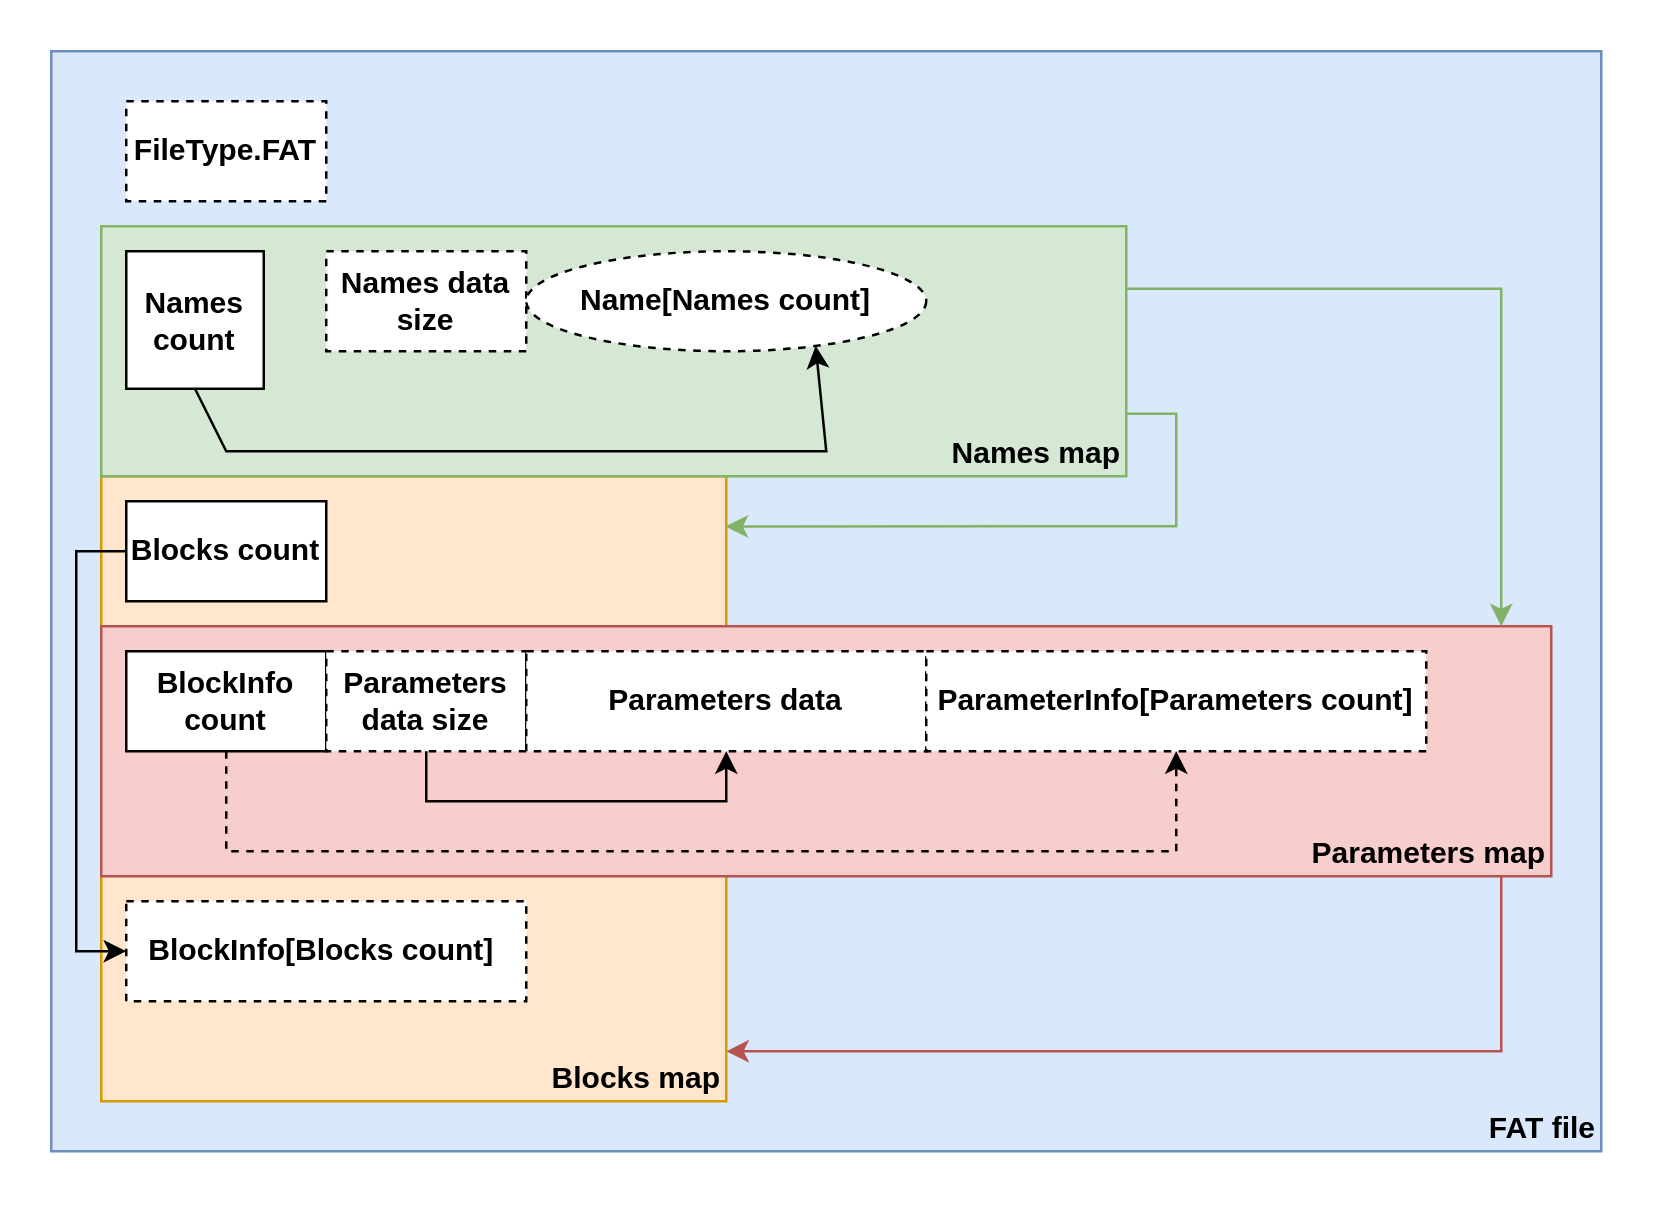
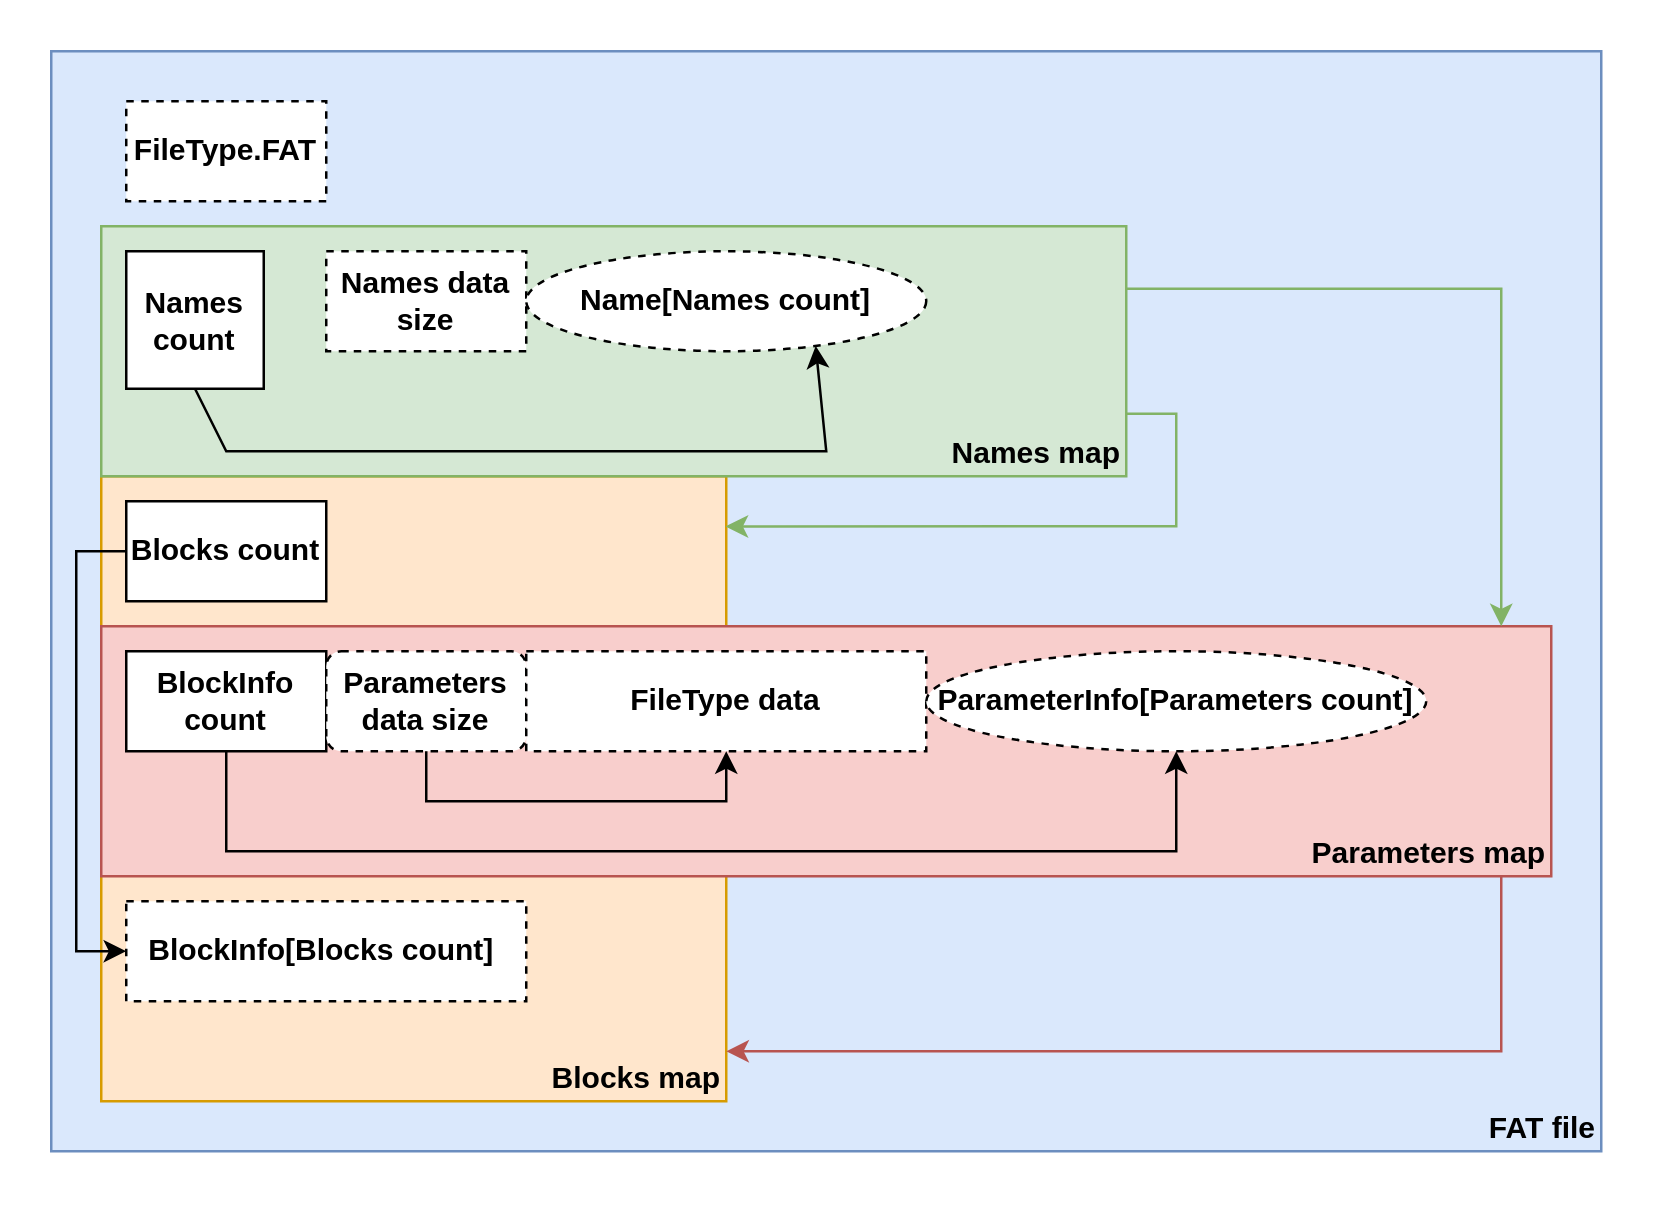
- <mxCell id="12" value="&lt;b&gt;Parameters data size&lt;/b&gt;" style="whiteSpace=wrap;html=1;align=center;dashed=1;" parent="1" vertex="1"><mxGeometry x="130" y="260" width="80" height="40" as="geometry" /></mxCell>
+ <mxCell id="12" value="&lt;b&gt;Parameters data size&lt;/b&gt;" style="whiteSpace=wrap;html=1;align=center;dashed=1;rounded=1;" parent="1" vertex="1"><mxGeometry x="130" y="260" width="80" height="40" as="geometry" /></mxCell>
- <mxCell id="13" value="&lt;b&gt;Parameters data&lt;/b&gt;" style="whiteSpace=wrap;html=1;align=center;dashed=1;" parent="1" vertex="1"><mxGeometry x="210" y="260" width="160" height="40" as="geometry" /></mxCell>
+ <mxCell id="13" value="&lt;b&gt;FileType data&lt;/b&gt;" style="whiteSpace=wrap;html=1;align=center;dashed=1;" parent="1" vertex="1"><mxGeometry x="210" y="260" width="160" height="40" as="geometry" /></mxCell>
- <mxCell id="14" value="&lt;b&gt;ParameterInfo[Parameters count]&lt;/b&gt;" style="whiteSpace=wrap;html=1;align=center;dashed=1;" parent="1" vertex="1"><mxGeometry x="370" y="260" width="200" height="40" as="geometry" /></mxCell>
+ <mxCell id="14" value="&lt;b&gt;ParameterInfo[Parameters count]&lt;/b&gt;" style="ellipse;whiteSpace=wrap;html=1;align=center;dashed=1;" parent="1" vertex="1"><mxGeometry x="370" y="260" width="200" height="40" as="geometry" /></mxCell>
- <mxCell id="18" value="" style="endArrow=classic;html=1;rounded=0;entryX=0.5;entryY=1;entryDx=0;entryDy=0;exitX=0.5;exitY=1;exitDx=0;exitDy=0;dashed=1;" parent="1" source="11" target="14" edge="1"><mxGeometry width="50" height="50" relative="1" as="geometry"><mxPoint x="110" y="370" as="sourcePoint" /><mxPoint x="410" y="360" as="targetPoint" /><Array as="points"><mxPoint x="90" y="340" /><mxPoint x="470" y="340" /></Array></mxGeometry></mxCell>
+ <mxCell id="18" value="" style="endArrow=classic;html=1;rounded=0;entryX=0.5;entryY=1;entryDx=0;entryDy=0;exitX=0.5;exitY=1;exitDx=0;exitDy=0;" parent="1" source="11" target="14" edge="1"><mxGeometry width="50" height="50" relative="1" as="geometry"><mxPoint x="110" y="370" as="sourcePoint" /><mxPoint x="410" y="360" as="targetPoint" /><Array as="points"><mxPoint x="90" y="340" /><mxPoint x="470" y="340" /></Array></mxGeometry></mxCell>
